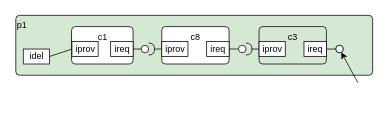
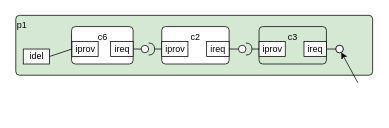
- <mxCell id="20" value="c1" style="html=1;align=center;verticalAlign=top;rounded=1;absoluteArcSize=1;arcSize=10;dashed=0;" vertex="1" parent="1"><mxGeometry x="94.75" y="35" width="82.25" height="50" as="geometry" /></mxCell>
+ <mxCell id="20" value="c6" style="html=1;align=center;verticalAlign=top;rounded=1;absoluteArcSize=1;arcSize=10;dashed=0;" vertex="1" parent="1"><mxGeometry x="94.75" y="35" width="82.25" height="50" as="geometry" /></mxCell>
- <mxCell id="22" value="c8" style="html=1;align=center;verticalAlign=top;rounded=1;absoluteArcSize=1;arcSize=10;dashed=0;" vertex="1" parent="1"><mxGeometry x="215.25" y="35" width="90" height="50" as="geometry" /></mxCell>
+ <mxCell id="22" value="c2" style="html=1;align=center;verticalAlign=top;rounded=1;absoluteArcSize=1;arcSize=10;dashed=0;" vertex="1" parent="1"><mxGeometry x="215.25" y="35" width="90" height="50" as="geometry" /></mxCell>
